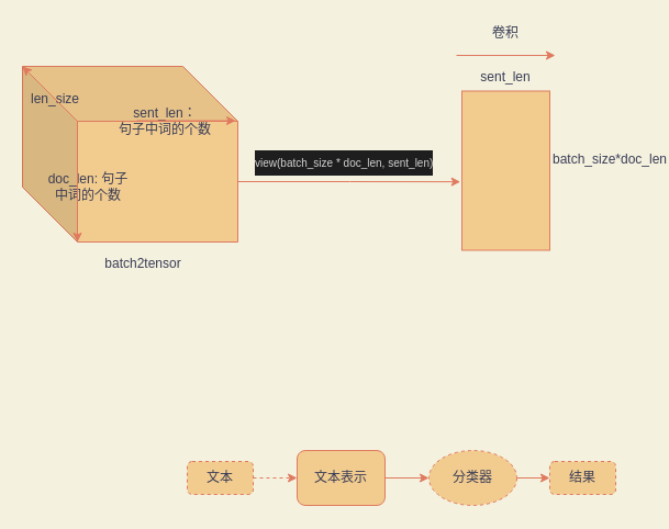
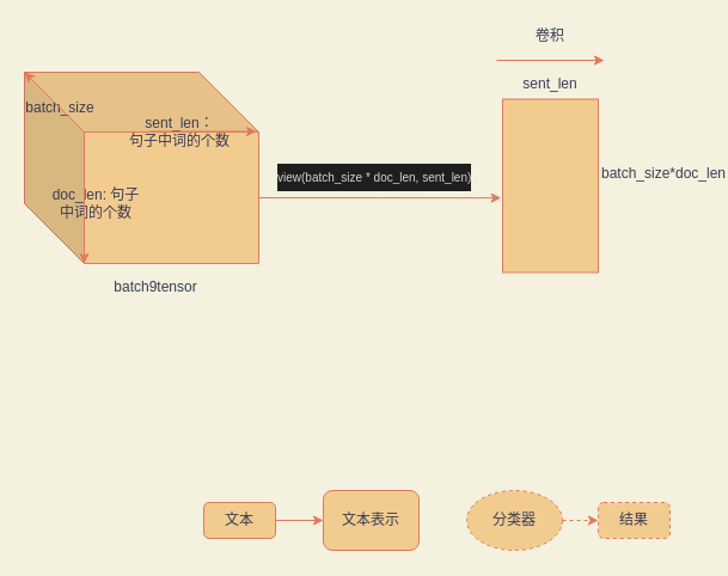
- <mxCell id="11" value="len_size" style="text;html=1;strokeColor=none;fillColor=none;align=center;verticalAlign=middle;whiteSpace=wrap;rounded=0;fontColor=#393C56;" parent="9" vertex="1"><mxGeometry x="10" y="20" width="40" height="20" as="geometry" /></mxCell>
+ <mxCell id="11" value="batch_size" style="text;html=1;strokeColor=none;fillColor=none;align=center;verticalAlign=middle;whiteSpace=wrap;rounded=0;fontColor=#393C56;" parent="9" vertex="1"><mxGeometry x="10" y="20" width="40" height="20" as="geometry" /></mxCell>
- <mxCell id="14" value="batch2tensor" style="text;html=1;strokeColor=none;fillColor=none;align=center;verticalAlign=middle;whiteSpace=wrap;rounded=0;fontColor=#393C56;" parent="9" vertex="1"><mxGeometry x="90" y="170" width="40" height="20" as="geometry" /></mxCell>
+ <mxCell id="14" value="batch9tensor" style="text;html=1;strokeColor=none;fillColor=none;align=center;verticalAlign=middle;whiteSpace=wrap;rounded=0;fontColor=#393C56;" parent="9" vertex="1"><mxGeometry x="90" y="170" width="40" height="20" as="geometry" /></mxCell>
- <mxCell id="3" value="文本" style="rounded=1;whiteSpace=wrap;html=1;fillColor=#F2CC8F;strokeColor=#E07A5F;fontColor=#393C56;dashed=1;" parent="1" vertex="1"><mxGeometry x="170" y="420" width="60" height="30" as="geometry" /></mxCell>
+ <mxCell id="3" value="文本" style="rounded=1;whiteSpace=wrap;html=1;fillColor=#F2CC8F;strokeColor=#E07A5F;fontColor=#393C56;" parent="1" vertex="1"><mxGeometry x="170" y="420" width="60" height="30" as="geometry" /></mxCell>
- <mxCell id="2" style="edgeStyle=none;rounded=0;orthogonalLoop=1;jettySize=auto;html=1;exitX=1;exitY=0.5;exitDx=0;exitDy=0;entryX=0;entryY=0.5;entryDx=0;entryDy=0;labelBackgroundColor=#F4F1DE;strokeColor=#E07A5F;fontColor=#393C56;dashed=1;" parent="1" source="3" target="6" edge="1"><mxGeometry relative="1" as="geometry" /></mxCell>
+ <mxCell id="2" style="edgeStyle=none;rounded=0;orthogonalLoop=1;jettySize=auto;html=1;exitX=1;exitY=0.5;exitDx=0;exitDy=0;entryX=0;entryY=0.5;entryDx=0;entryDy=0;labelBackgroundColor=#F4F1DE;strokeColor=#E07A5F;fontColor=#393C56;" parent="1" source="3" target="6" edge="1"><mxGeometry relative="1" as="geometry" /></mxCell>
- <mxCell id="5" style="edgeStyle=none;rounded=0;orthogonalLoop=1;jettySize=auto;html=1;exitX=1;exitY=0.5;exitDx=0;exitDy=0;entryX=0;entryY=0.5;entryDx=0;entryDy=0;labelBackgroundColor=#F4F1DE;strokeColor=#E07A5F;fontColor=#393C56;" parent="1" source="6" target="8" edge="1"><mxGeometry relative="1" as="geometry" /></mxCell>
- <mxCell id="7" style="edgeStyle=none;rounded=0;orthogonalLoop=1;jettySize=auto;html=1;exitX=1;exitY=0.5;exitDx=0;exitDy=0;entryX=0;entryY=0.5;entryDx=0;entryDy=0;labelBackgroundColor=#F4F1DE;strokeColor=#E07A5F;fontColor=#393C56;" parent="1" source="8" target="4" edge="1"><mxGeometry relative="1" as="geometry" /></mxCell>
+ <mxCell id="7" style="edgeStyle=none;rounded=0;orthogonalLoop=1;jettySize=auto;html=1;exitX=1;exitY=0.5;exitDx=0;exitDy=0;entryX=0;entryY=0.5;entryDx=0;entryDy=0;labelBackgroundColor=#F4F1DE;strokeColor=#E07A5F;fontColor=#393C56;dashed=1;" parent="1" source="8" target="4" edge="1"><mxGeometry relative="1" as="geometry" /></mxCell>
